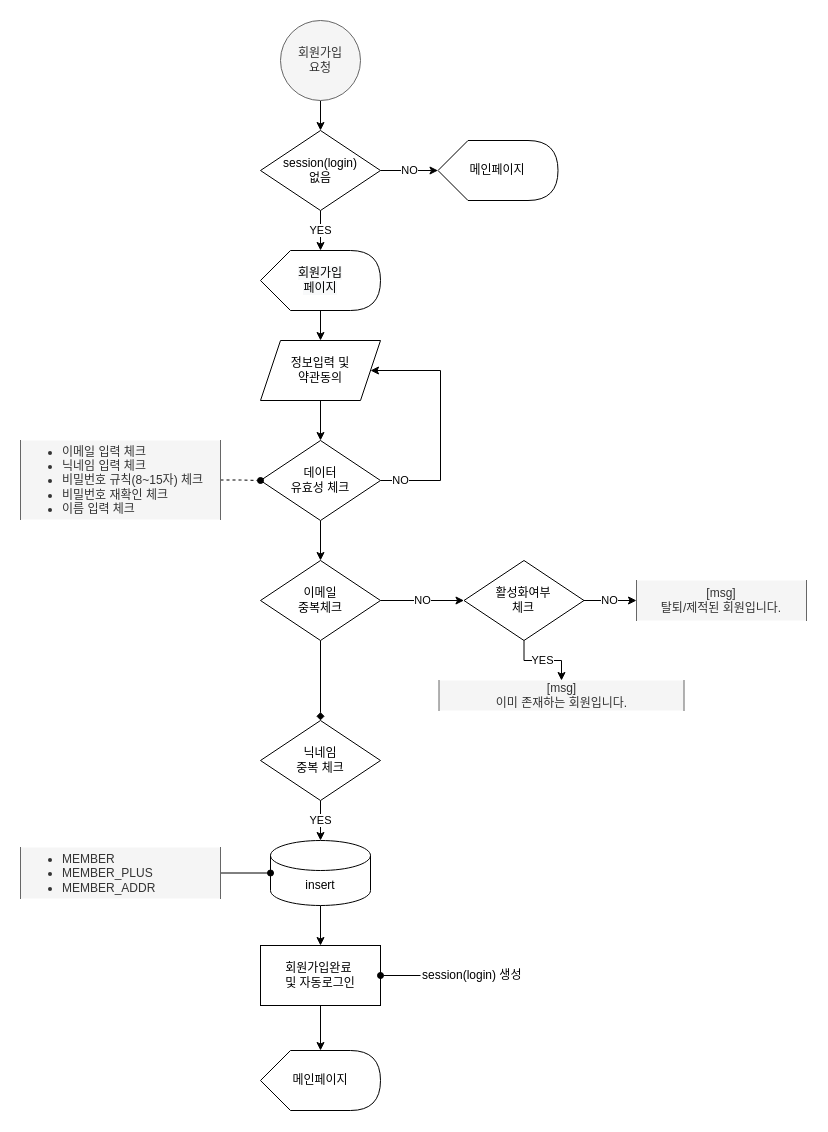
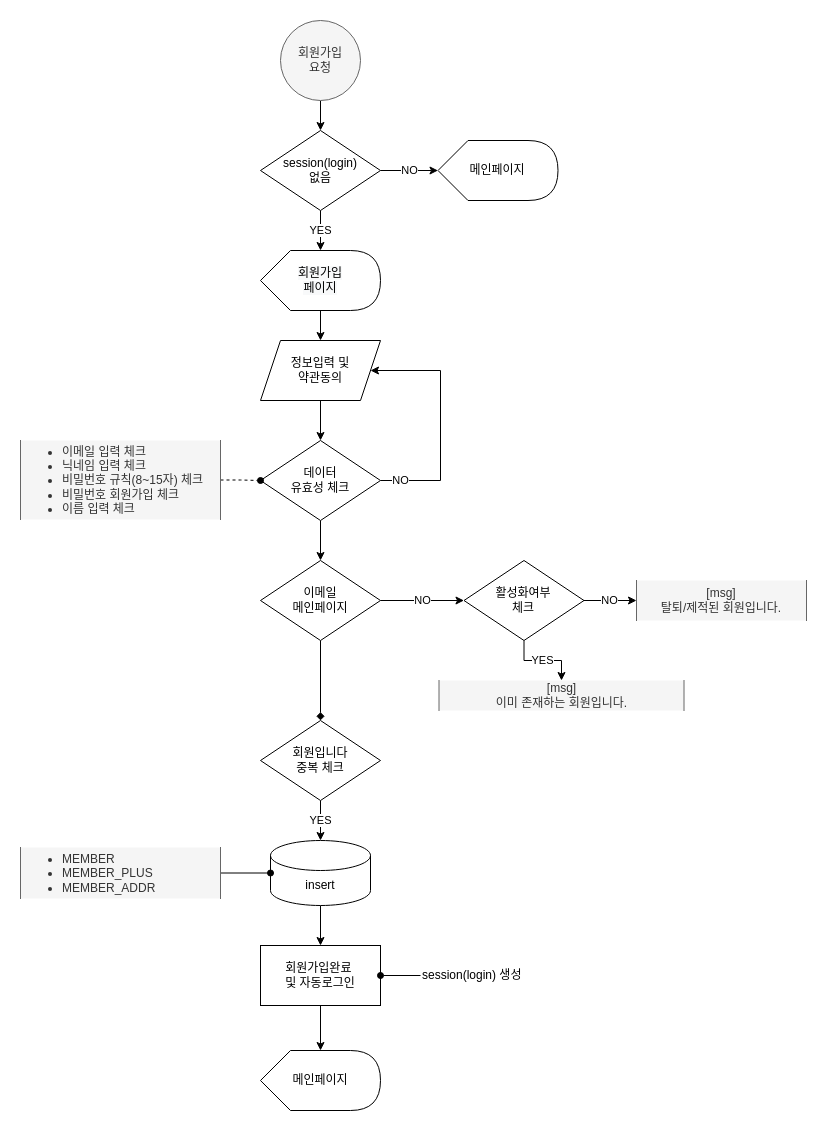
- <mxCell id="21" value="&lt;ul&gt;&lt;li&gt;이메일 입력 체크&lt;/li&gt;&lt;li&gt;닉네임 입력 체크&lt;/li&gt;&lt;li&gt;비밀번호 규칙(8~15자) 체크&lt;/li&gt;&lt;li&gt;비밀번호 재확인 체크&lt;/li&gt;&lt;li&gt;이름 입력 체크&lt;/li&gt;&lt;/ul&gt;" style="shape=partialRectangle;whiteSpace=wrap;html=1;bottom=0;top=0;align=left;fillColor=#f5f5f5;strokeColor=#666666;fontColor=#333333;" parent="1" vertex="1"><mxGeometry x="20" y="440" width="200" height="79" as="geometry" /></mxCell>
+ <mxCell id="21" value="&lt;ul&gt;&lt;li&gt;이메일 입력 체크&lt;/li&gt;&lt;li&gt;닉네임 입력 체크&lt;/li&gt;&lt;li&gt;비밀번호 규칙(8~15자) 체크&lt;/li&gt;&lt;li&gt;비밀번호 회원가입 체크&lt;/li&gt;&lt;li&gt;이름 입력 체크&lt;/li&gt;&lt;/ul&gt;" style="shape=partialRectangle;whiteSpace=wrap;html=1;bottom=0;top=0;align=left;fillColor=#f5f5f5;strokeColor=#666666;fontColor=#333333;" parent="1" vertex="1"><mxGeometry x="20" y="440" width="200" height="79" as="geometry" /></mxCell>
- <mxCell id="26" value="이메일&lt;br&gt;중복체크" style="rhombus;whiteSpace=wrap;html=1;strokeWidth=1;" parent="1" vertex="1"><mxGeometry x="259.997" y="560" width="120" height="80" as="geometry" /></mxCell>
+ <mxCell id="26" value="이메일&lt;br&gt;메인페이지" style="rhombus;whiteSpace=wrap;html=1;strokeWidth=1;" parent="1" vertex="1"><mxGeometry x="259.997" y="560" width="120" height="80" as="geometry" /></mxCell>
- <mxCell id="33" value="닉네임&lt;br&gt;중복 체크" style="rhombus;whiteSpace=wrap;html=1;strokeWidth=1;" parent="1" vertex="1"><mxGeometry x="259.997" y="720" width="120" height="80" as="geometry" /></mxCell>
+ <mxCell id="33" value="회원입니다&lt;br&gt;중복 체크" style="rhombus;whiteSpace=wrap;html=1;strokeWidth=1;" parent="1" vertex="1"><mxGeometry x="259.997" y="720" width="120" height="80" as="geometry" /></mxCell>
